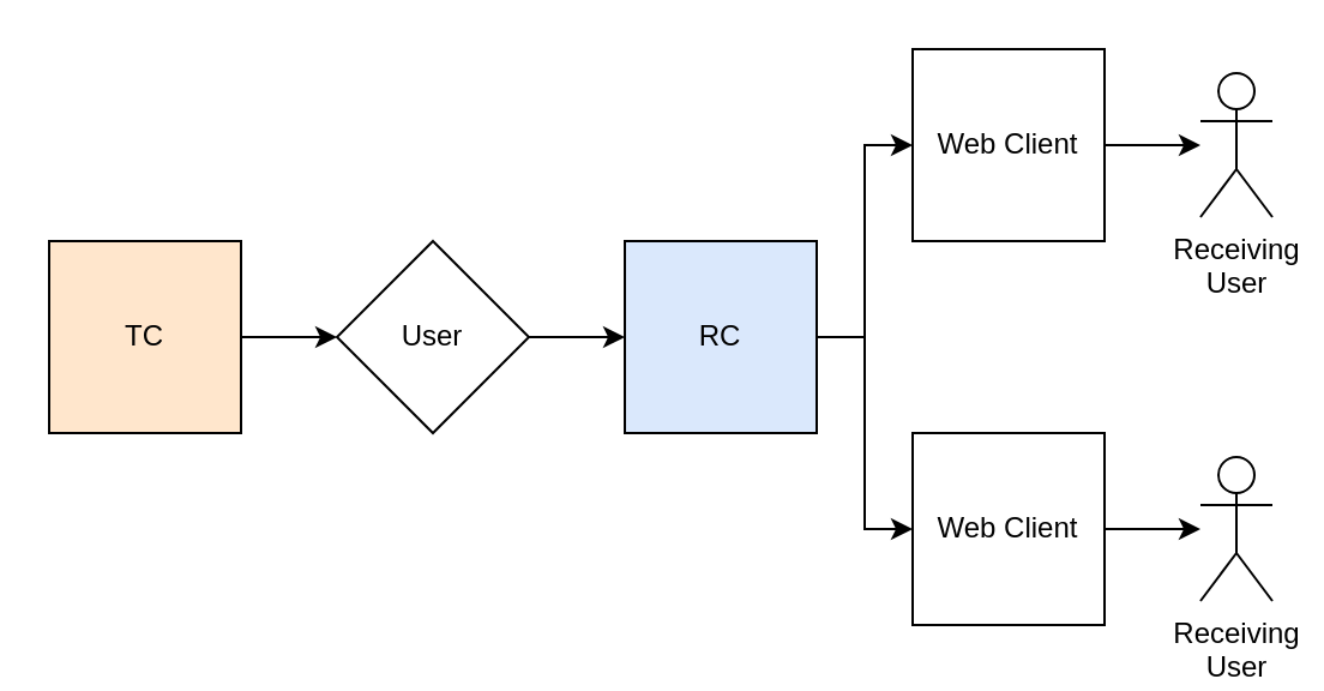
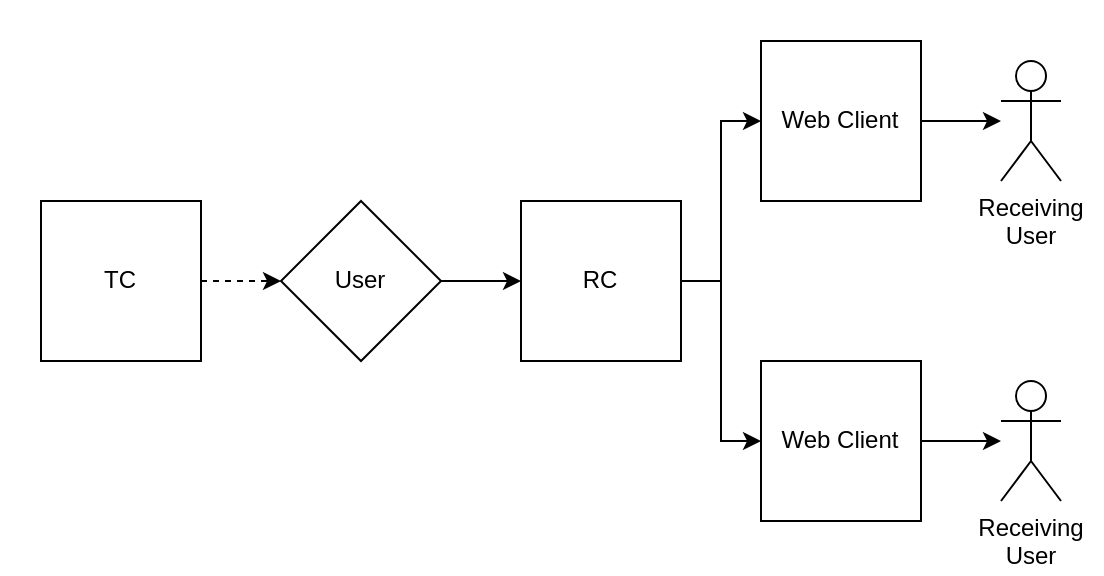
- <mxCell id="3" value="TC" style="whiteSpace=wrap;html=1;aspect=fixed;fillColor=#ffe6cc;" vertex="1" parent="1"><mxGeometry x="20" y="100" width="80" height="80" as="geometry" /></mxCell>
+ <mxCell id="3" value="TC" style="whiteSpace=wrap;html=1;aspect=fixed;" vertex="1" parent="1"><mxGeometry x="20" y="100" width="80" height="80" as="geometry" /></mxCell>
- <mxCell id="2" value="" style="edgeStyle=orthogonalEdgeStyle;rounded=0;orthogonalLoop=1;jettySize=auto;html=1;" edge="1" parent="1" source="3" target="8"><mxGeometry relative="1" as="geometry" /></mxCell>
+ <mxCell id="2" value="" style="edgeStyle=orthogonalEdgeStyle;rounded=0;orthogonalLoop=1;jettySize=auto;html=1;dashed=1;" edge="1" parent="1" source="3" target="8"><mxGeometry relative="1" as="geometry" /></mxCell>
- <mxCell id="6" value="RC" style="whiteSpace=wrap;html=1;aspect=fixed;fillColor=#dae8fc;" vertex="1" parent="1"><mxGeometry x="260" y="100" width="80" height="80" as="geometry" /></mxCell>
+ <mxCell id="6" value="RC" style="whiteSpace=wrap;html=1;aspect=fixed;" vertex="1" parent="1"><mxGeometry x="260" y="100" width="80" height="80" as="geometry" /></mxCell>
